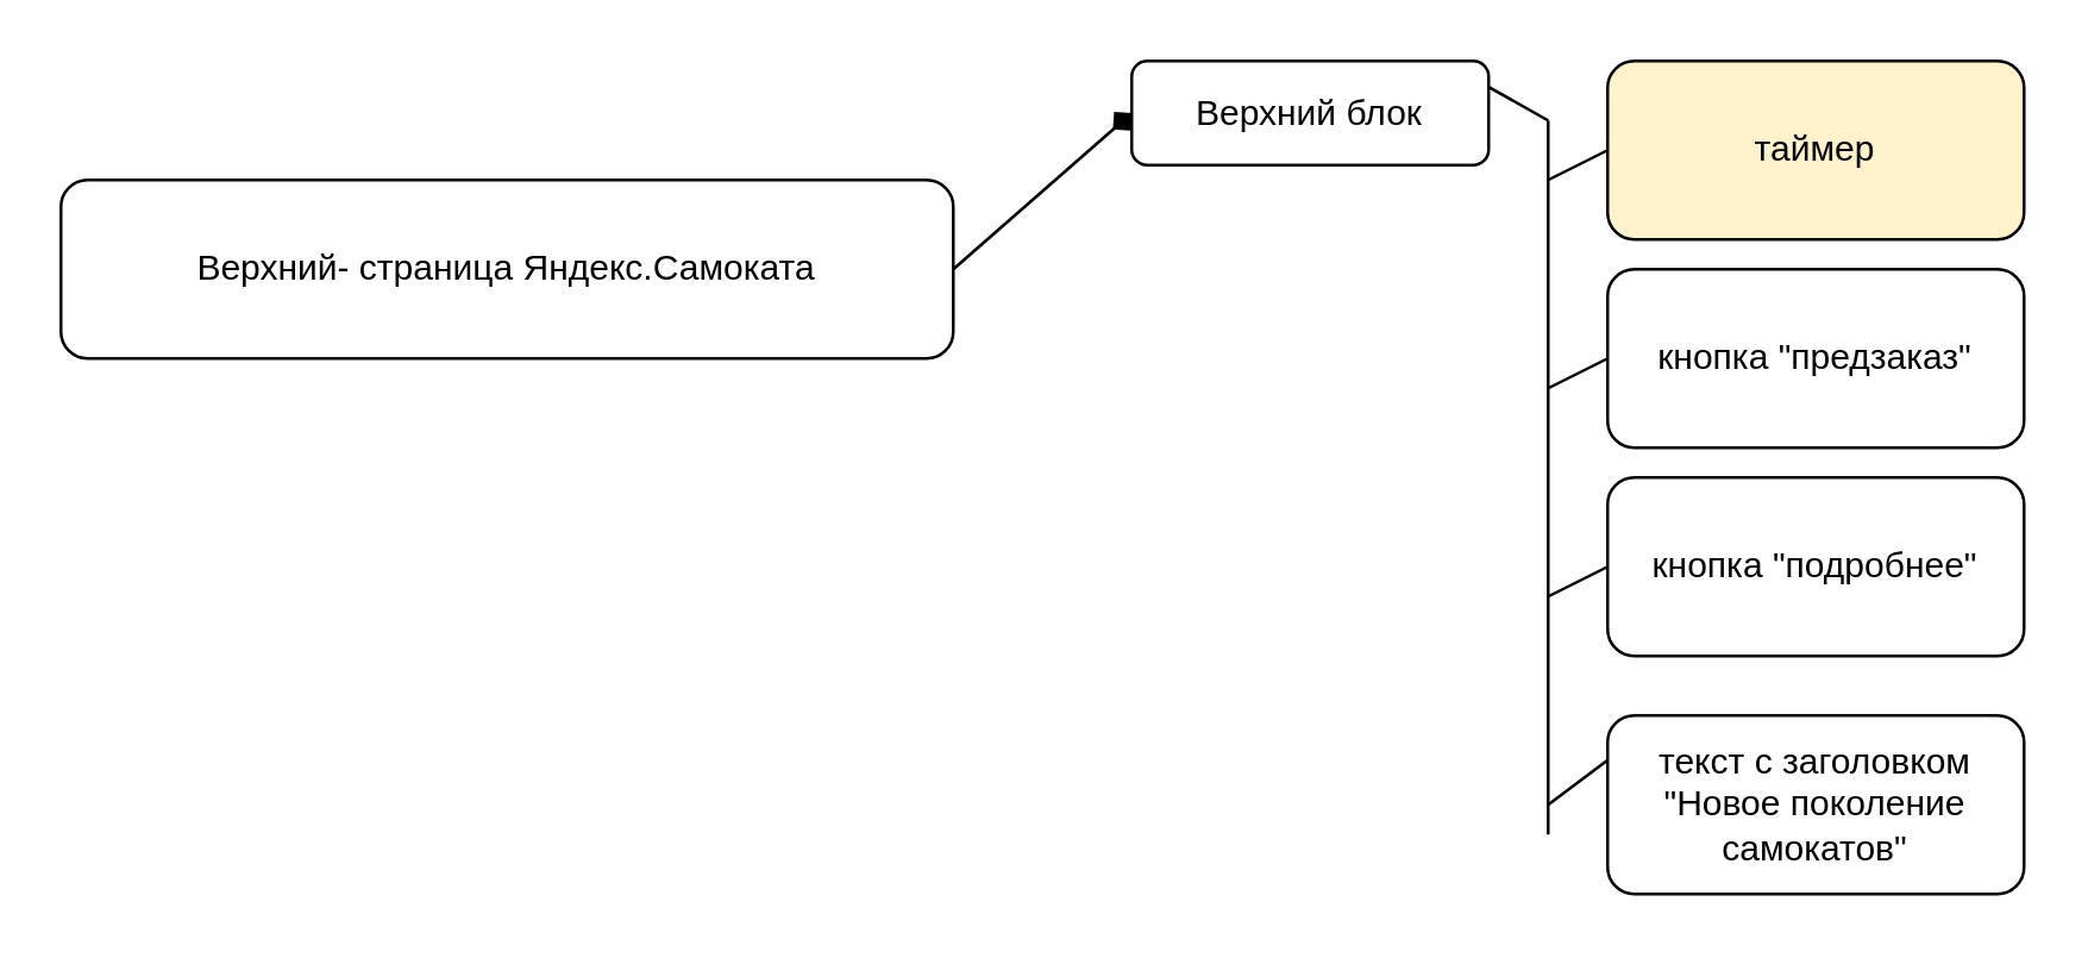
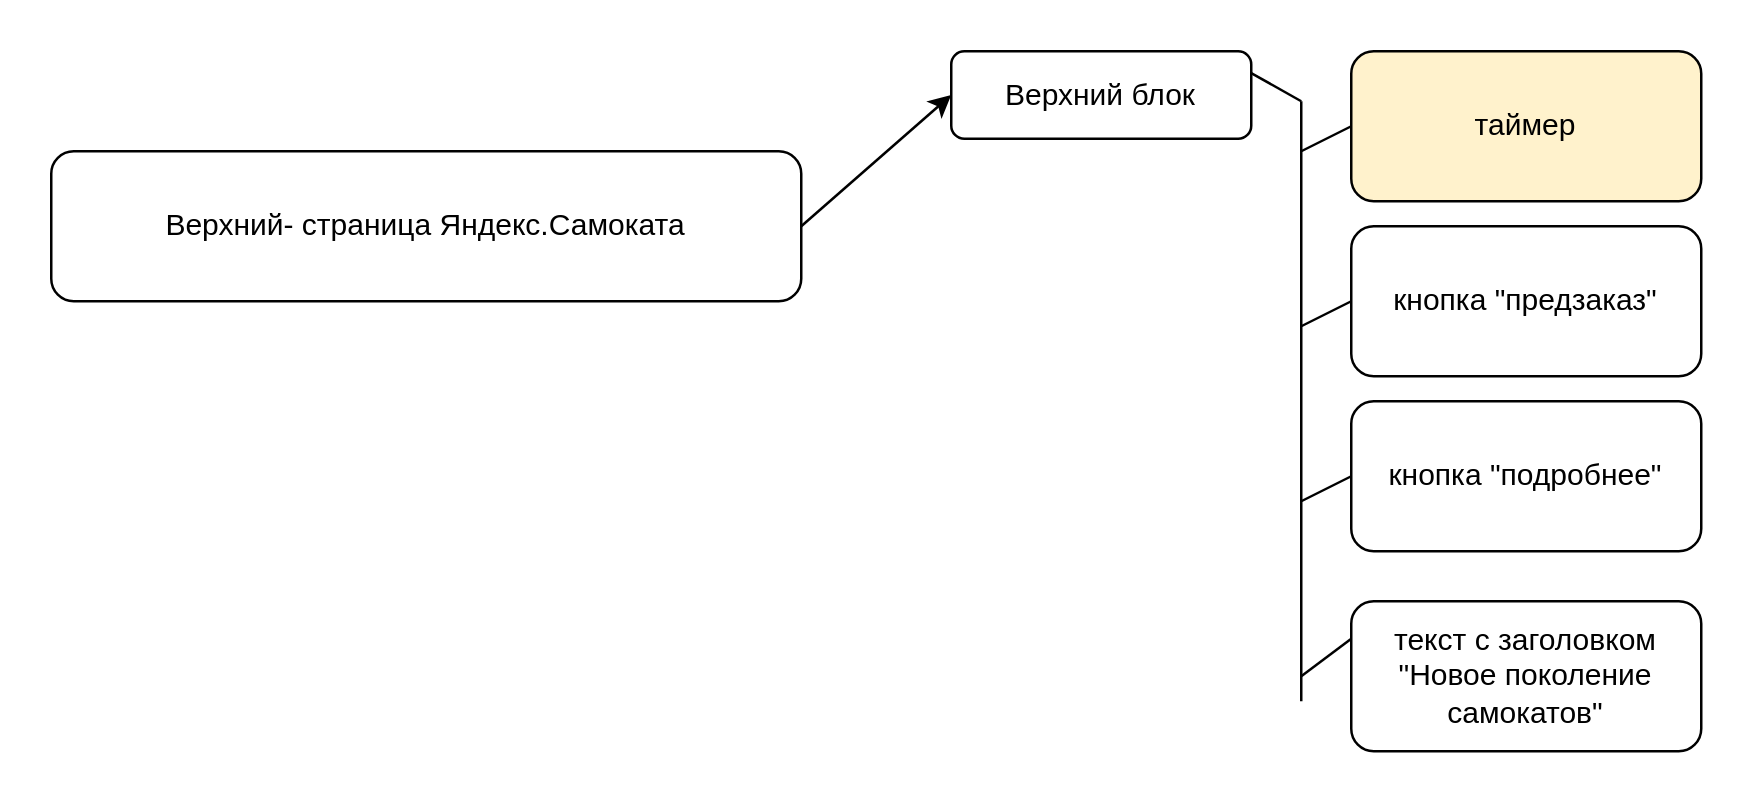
- <mxCell id="4" value="" style="endArrow=diamond;html=1;rounded=0;movable=1;resizable=1;rotatable=1;deletable=1;editable=1;locked=0;connectable=1;exitX=1;exitY=0.5;exitDx=0;exitDy=0;entryX=0;entryY=0.5;entryDx=0;entryDy=0;" parent="1" source="2" target="3" edge="1"><mxGeometry width="50" height="50" relative="1" as="geometry"><mxPoint x="350" y="70" as="sourcePoint" /><mxPoint x="460" y="250" as="targetPoint" /><Array as="points" /></mxGeometry></mxCell>
+ <mxCell id="4" value="" style="endArrow=classic;html=1;rounded=0;movable=1;resizable=1;rotatable=1;deletable=1;editable=1;locked=0;connectable=1;exitX=1;exitY=0.5;exitDx=0;exitDy=0;entryX=0;entryY=0.5;entryDx=0;entryDy=0;" parent="1" source="2" target="3" edge="1"><mxGeometry width="50" height="50" relative="1" as="geometry"><mxPoint x="350" y="70" as="sourcePoint" /><mxPoint x="460" y="250" as="targetPoint" /><Array as="points" /></mxGeometry></mxCell>
